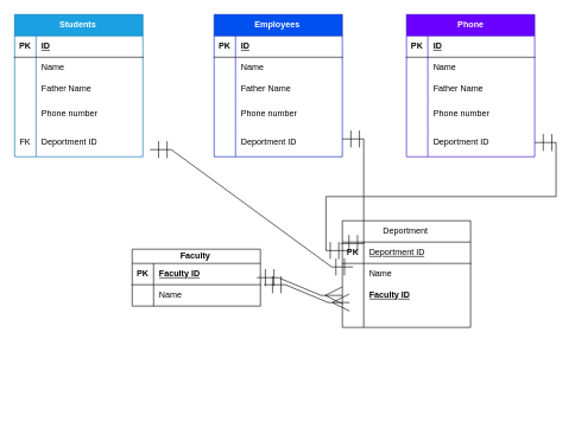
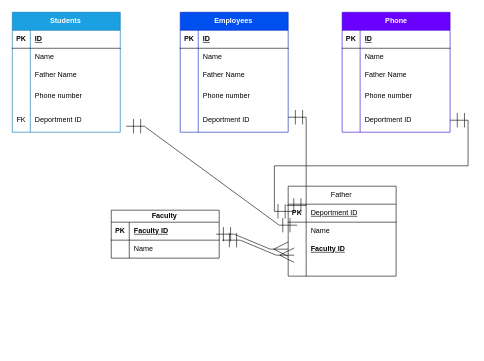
- <mxCell id="58" value="&lt;span style=&quot;font-weight: 400; text-align: left; text-wrap-mode: wrap;&quot;&gt;Deportment&amp;nbsp;&lt;/span&gt;" style="shape=table;startSize=30;container=1;collapsible=1;childLayout=tableLayout;fixedRows=1;rowLines=0;fontStyle=1;align=center;resizeLast=1;html=1;" vertex="1" parent="1"><mxGeometry x="480" y="310" width="180" height="150" as="geometry" /></mxCell>
+ <mxCell id="58" value="&lt;span style=&quot;font-weight: 400; text-align: left; text-wrap-mode: wrap;&quot;&gt;Father&amp;nbsp;&lt;/span&gt;" style="shape=table;startSize=30;container=1;collapsible=1;childLayout=tableLayout;fixedRows=1;rowLines=0;fontStyle=1;align=center;resizeLast=1;html=1;" vertex="1" parent="1"><mxGeometry x="480" y="310" width="180" height="150" as="geometry" /></mxCell>
